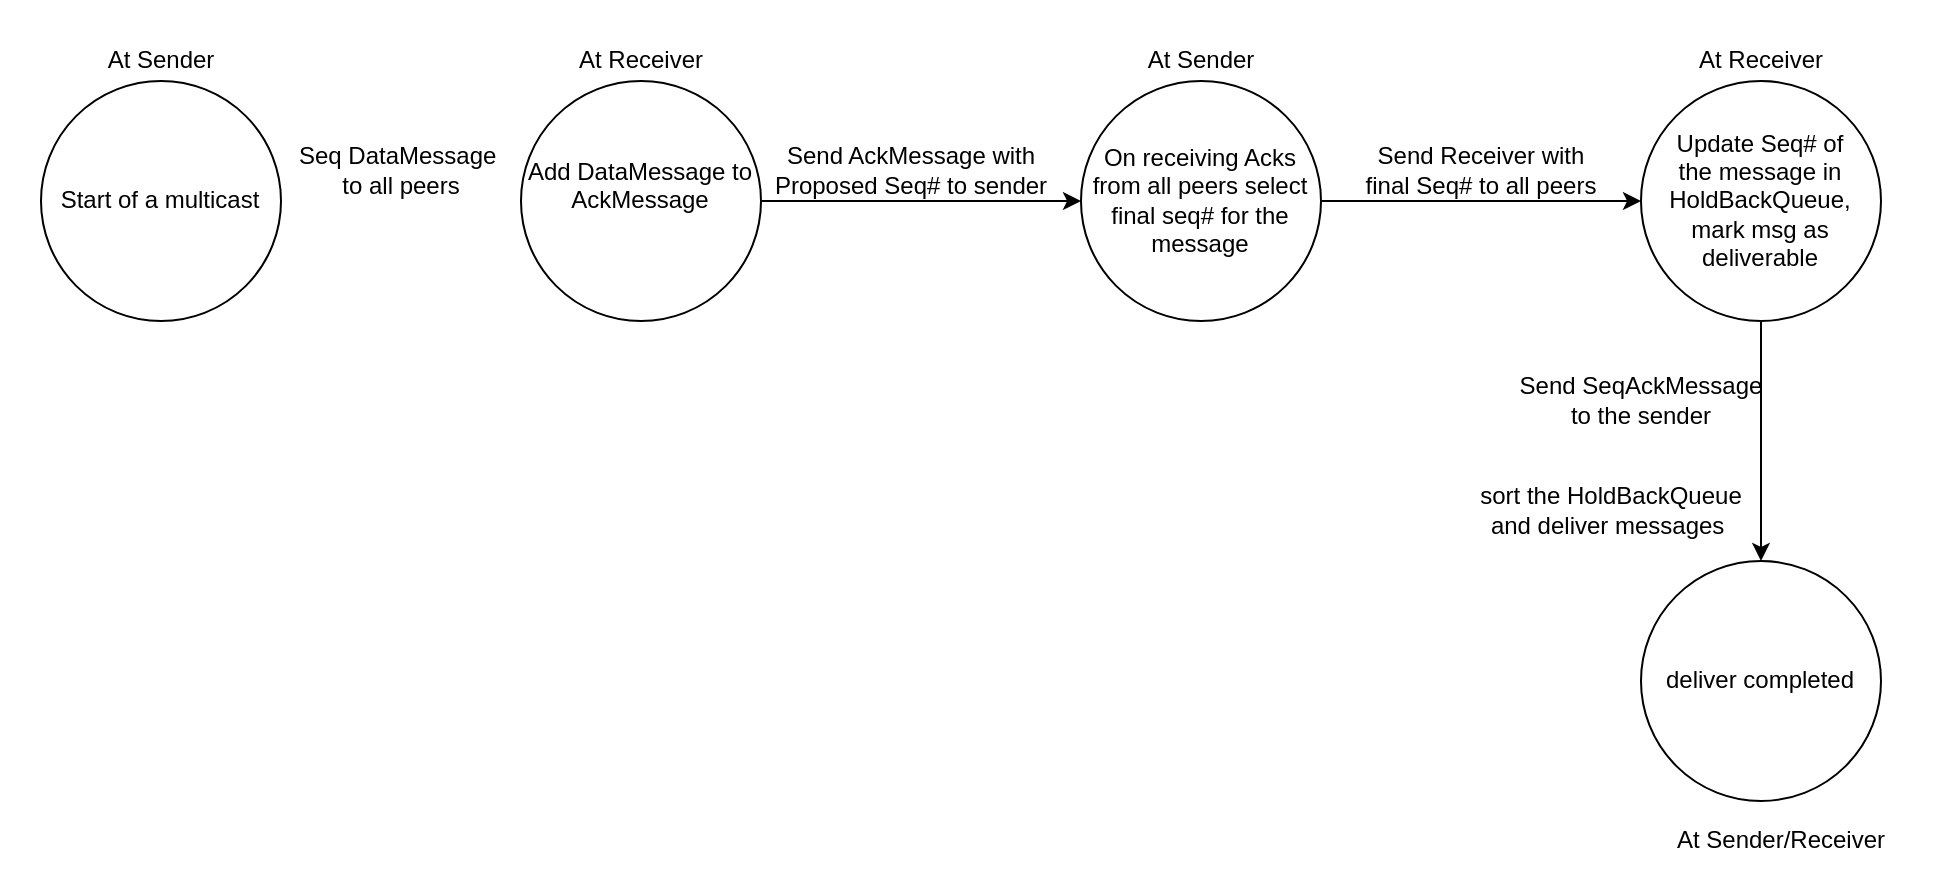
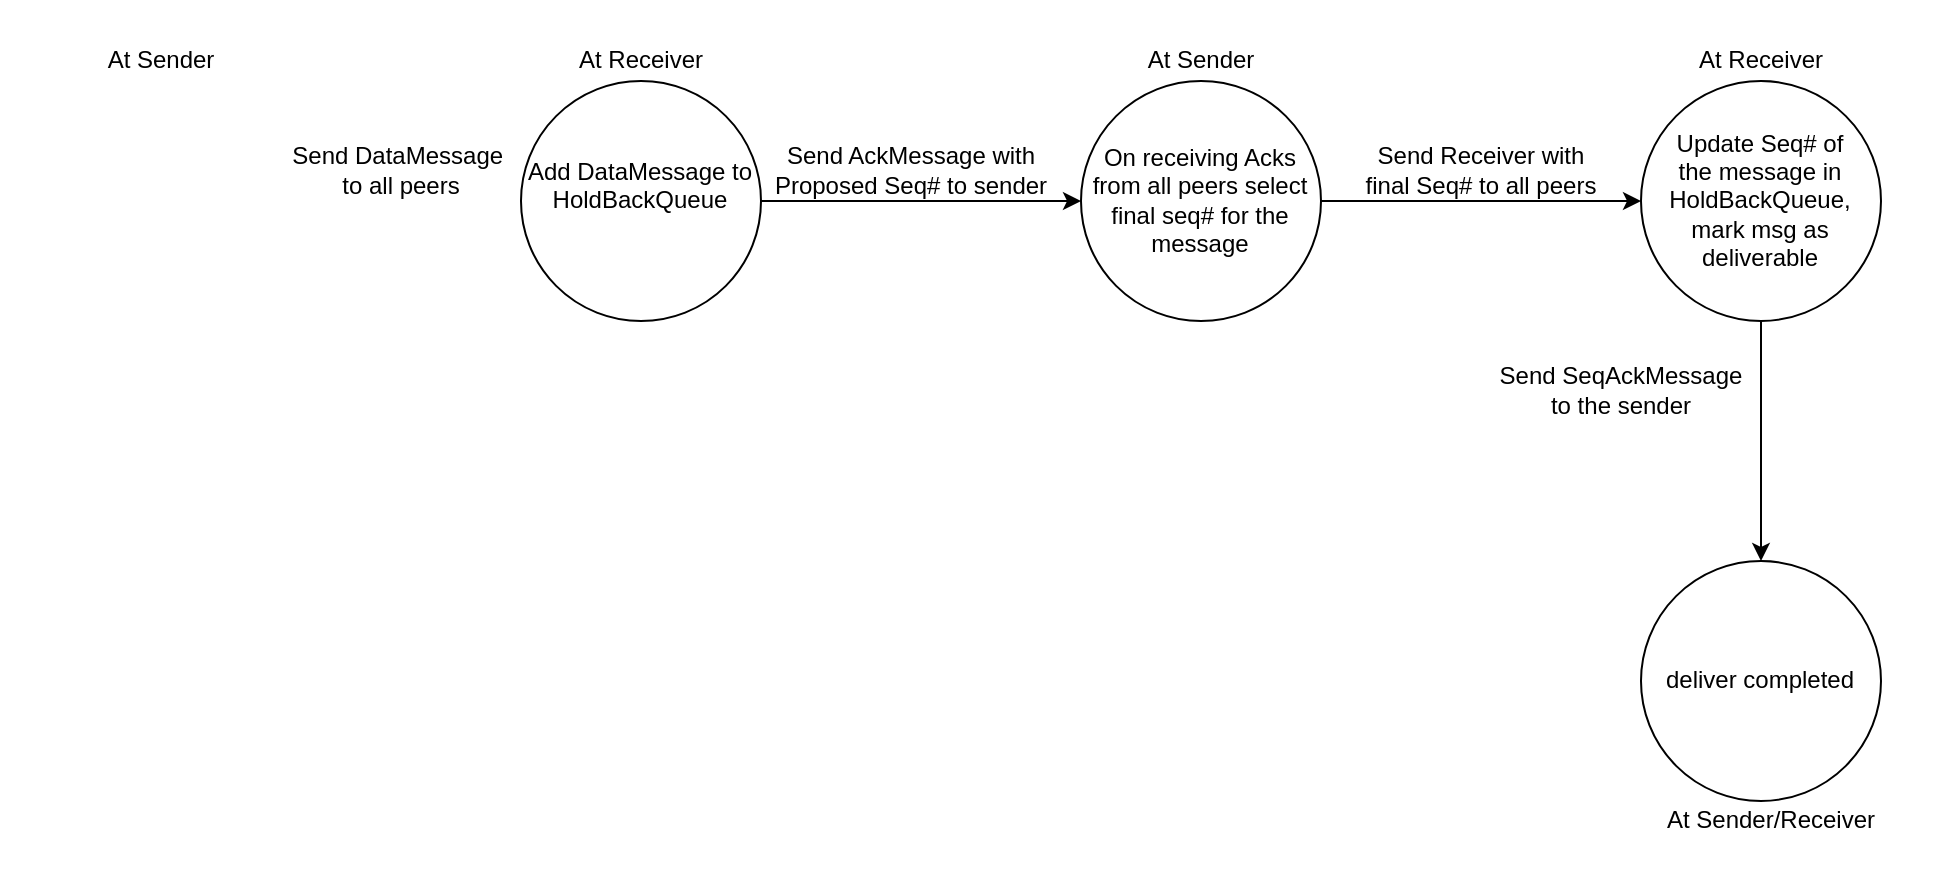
- <mxCell id="10" value="Seq DataMessage&amp;nbsp;&lt;br&gt;to all peers" style="text;html=1;align=center;verticalAlign=middle;resizable=0;points=[];autosize=1;" vertex="1" parent="1"><mxGeometry x="140" y="70" width="120" height="30" as="geometry" /></mxCell>
+ <mxCell id="10" value="Send DataMessage&amp;nbsp;&lt;br&gt;to all peers" style="text;html=1;align=center;verticalAlign=middle;resizable=0;points=[];autosize=1;" vertex="1" parent="1"><mxGeometry x="140" y="70" width="120" height="30" as="geometry" /></mxCell>
- <mxCell id="2" value="Start of a multicast" style="ellipse;whiteSpace=wrap;html=1;" vertex="1" parent="1"><mxGeometry x="20" y="40" width="120" height="120" as="geometry" /></mxCell>
- <mxCell id="4" value="Add DataMessage to AckMessage&lt;br&gt;&lt;br&gt;" style="ellipse;whiteSpace=wrap;html=1;" vertex="1" parent="1"><mxGeometry x="260" y="40" width="120" height="120" as="geometry" /></mxCell>
+ <mxCell id="4" value="Add DataMessage to HoldBackQueue&lt;br&gt;&lt;br&gt;" style="ellipse;whiteSpace=wrap;html=1;" vertex="1" parent="1"><mxGeometry x="260" y="40" width="120" height="120" as="geometry" /></mxCell>
- <mxCell id="13" value="Send SeqAckMessage &lt;br&gt;to the sender" style="text;html=1;align=center;verticalAlign=middle;resizable=0;points=[];autosize=1;" vertex="1" parent="1"><mxGeometry x="750" y="185" width="140" height="30" as="geometry" /></mxCell>
+ <mxCell id="13" value="Send SeqAckMessage &lt;br&gt;to the sender" style="text;html=1;align=center;verticalAlign=middle;resizable=0;points=[];autosize=1;" vertex="1" parent="1"><mxGeometry x="740" y="180" width="140" height="30" as="geometry" /></mxCell>
- <mxCell id="14" value="&lt;span&gt;sort the HoldBackQueue&lt;/span&gt;&lt;br&gt;&lt;span&gt;and deliver messages&amp;nbsp;&lt;/span&gt;" style="text;html=1;align=center;verticalAlign=middle;resizable=0;points=[];autosize=1;" vertex="1" parent="1"><mxGeometry x="730" y="240" width="150" height="30" as="geometry" /></mxCell>
- <mxCell id="19" value="At Sender/Receiver" style="text;html=1;align=center;verticalAlign=middle;resizable=0;points=[];autosize=1;" vertex="1" parent="1"><mxGeometry x="830" y="410" width="120" height="20" as="geometry" /></mxCell>
+ <mxCell id="19" value="At Sender/Receiver" style="text;html=1;align=center;verticalAlign=middle;resizable=0;points=[];autosize=1;" vertex="1" parent="1"><mxGeometry x="825" y="400" width="120" height="20" as="geometry" /></mxCell>
